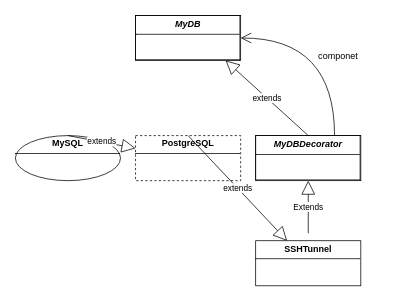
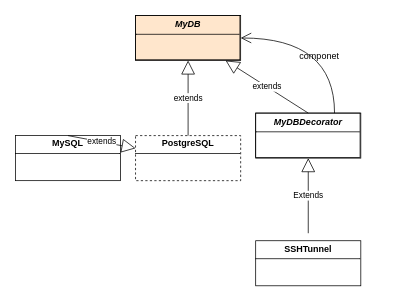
- <mxCell id="2" value="&lt;p style=&quot;margin:0px;margin-top:4px;text-align:center;&quot;&gt;&lt;b&gt;&lt;i&gt;&lt;font&gt;MyDB&lt;/font&gt;&lt;/i&gt;&lt;/b&gt;&lt;/p&gt;&lt;hr style=&quot;border-style:solid;&quot; size=&quot;1&quot;&gt;&lt;div style=&quot;height:2px;&quot;&gt;&lt;/div&gt;" style="verticalAlign=top;align=left;overflow=fill;html=1;whiteSpace=wrap;fontFamily=Helvetica;labelBorderColor=default;" vertex="1" parent="1"><mxGeometry x="180" y="20" width="140" height="60" as="geometry" /></mxCell>
+ <mxCell id="2" value="&lt;p style=&quot;margin:0px;margin-top:4px;text-align:center;&quot;&gt;&lt;b&gt;&lt;i&gt;&lt;font&gt;MyDB&lt;/font&gt;&lt;/i&gt;&lt;/b&gt;&lt;/p&gt;&lt;hr style=&quot;border-style:solid;&quot; size=&quot;1&quot;&gt;&lt;div style=&quot;height:2px;&quot;&gt;&lt;/div&gt;" style="verticalAlign=top;align=left;overflow=fill;html=1;whiteSpace=wrap;fontFamily=Helvetica;labelBorderColor=default;fillColor=#ffe6cc;" vertex="1" parent="1"><mxGeometry x="180" y="20" width="140" height="60" as="geometry" /></mxCell>
- <mxCell id="11" value="componet" style="text;html=1;align=center;verticalAlign=middle;whiteSpace=wrap;rounded=0;" vertex="1" parent="1"><mxGeometry x="380" y="60" width="140" height="30" as="geometry" /></mxCell>
+ <mxCell id="11" value="componet" style="text;html=1;align=center;verticalAlign=middle;whiteSpace=wrap;rounded=0;" vertex="1" parent="1"><mxGeometry x="355" y="60" width="140" height="30" as="geometry" /></mxCell>
- <mxCell id="3" value="&lt;p style=&quot;margin:0px;margin-top:4px;text-align:center;&quot;&gt;&lt;b&gt;MySQL&lt;/b&gt;&lt;/p&gt;&lt;hr size=&quot;1&quot; style=&quot;border-style:solid;&quot;&gt;&lt;div style=&quot;height:2px;&quot;&gt;&lt;/div&gt;" style="ellipse;verticalAlign=top;align=left;overflow=fill;html=1;whiteSpace=wrap;" vertex="1" parent="1"><mxGeometry x="20" y="180" width="140" height="60" as="geometry" /></mxCell>
+ <mxCell id="3" value="&lt;p style=&quot;margin:0px;margin-top:4px;text-align:center;&quot;&gt;&lt;b&gt;MySQL&lt;/b&gt;&lt;/p&gt;&lt;hr size=&quot;1&quot; style=&quot;border-style:solid;&quot;&gt;&lt;div style=&quot;height:2px;&quot;&gt;&lt;/div&gt;" style="verticalAlign=top;align=left;overflow=fill;html=1;whiteSpace=wrap;" vertex="1" parent="1"><mxGeometry x="20" y="180" width="140" height="60" as="geometry" /></mxCell>
- <mxCell id="5" value="&lt;p style=&quot;margin:0px;margin-top:4px;text-align:center;&quot;&gt;&lt;b&gt;&lt;i&gt;&lt;font&gt;MyDBDecorator&lt;/font&gt;&lt;/i&gt;&lt;/b&gt;&lt;/p&gt;&lt;hr style=&quot;border-style:solid;&quot; size=&quot;1&quot;&gt;&lt;div style=&quot;height:2px;&quot;&gt;&lt;/div&gt;" style="verticalAlign=top;align=left;overflow=fill;html=1;whiteSpace=wrap;fontFamily=Helvetica;labelBorderColor=default;" vertex="1" parent="1"><mxGeometry x="340" y="180" width="140" height="60" as="geometry" /></mxCell>
+ <mxCell id="5" value="&lt;p style=&quot;margin:0px;margin-top:4px;text-align:center;&quot;&gt;&lt;b&gt;&lt;i&gt;&lt;font&gt;MyDBDecorator&lt;/font&gt;&lt;/i&gt;&lt;/b&gt;&lt;/p&gt;&lt;hr style=&quot;border-style:solid;&quot; size=&quot;1&quot;&gt;&lt;div style=&quot;height:2px;&quot;&gt;&lt;/div&gt;" style="verticalAlign=top;align=left;overflow=fill;html=1;whiteSpace=wrap;fontFamily=Helvetica;labelBorderColor=default;" vertex="1" parent="1"><mxGeometry x="340" y="150" width="140" height="60" as="geometry" /></mxCell>
- <mxCell id="8" value="extends" style="endArrow=block;endSize=16;endFill=0;html=1;rounded=0;exitX=0.5;exitY=0;exitDx=0;exitDy=0;" edge="1" parent="1" source="4" target="6"><mxGeometry width="160" relative="1" as="geometry"><mxPoint x="290" y="80" as="sourcePoint" /><mxPoint x="180" y="120" as="targetPoint" /></mxGeometry></mxCell>
+ <mxCell id="8" value="extends" style="endArrow=block;endSize=16;endFill=0;html=1;rounded=0;exitX=0.5;exitY=0;exitDx=0;exitDy=0;entryX=0.5;entryY=1;entryDx=0;entryDy=0;" edge="1" parent="1" source="4" target="2"><mxGeometry width="160" relative="1" as="geometry"><mxPoint x="290" y="80" as="sourcePoint" /><mxPoint x="180" y="120" as="targetPoint" /></mxGeometry></mxCell>
